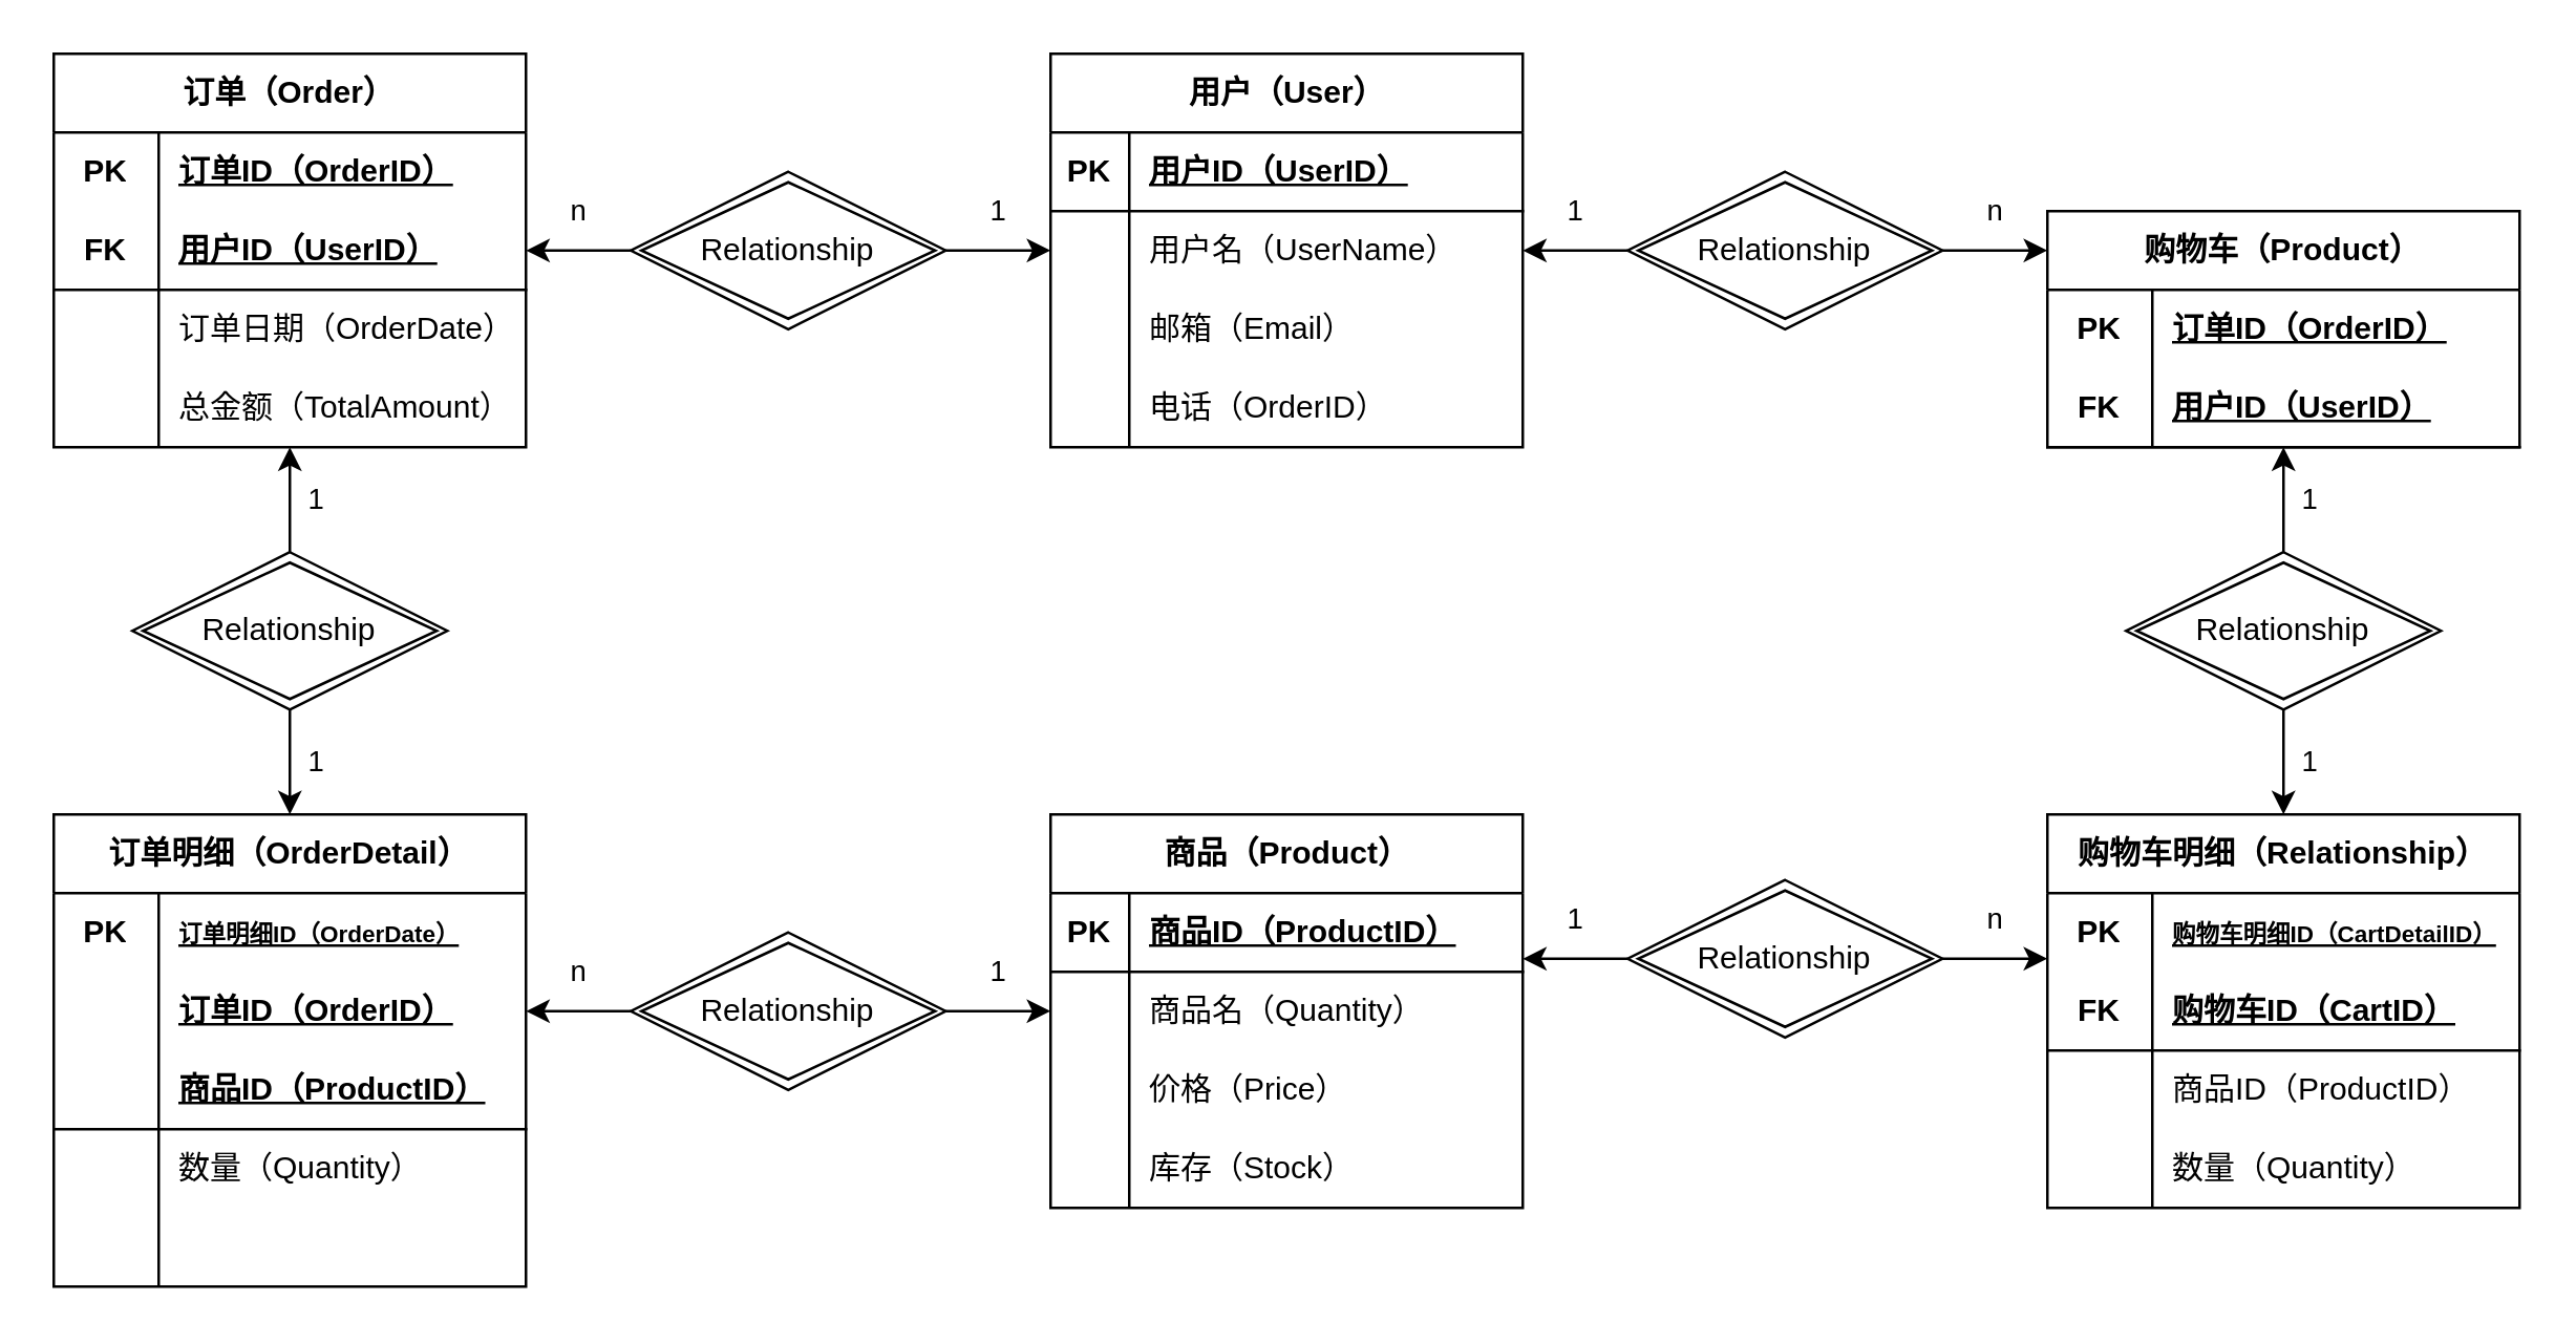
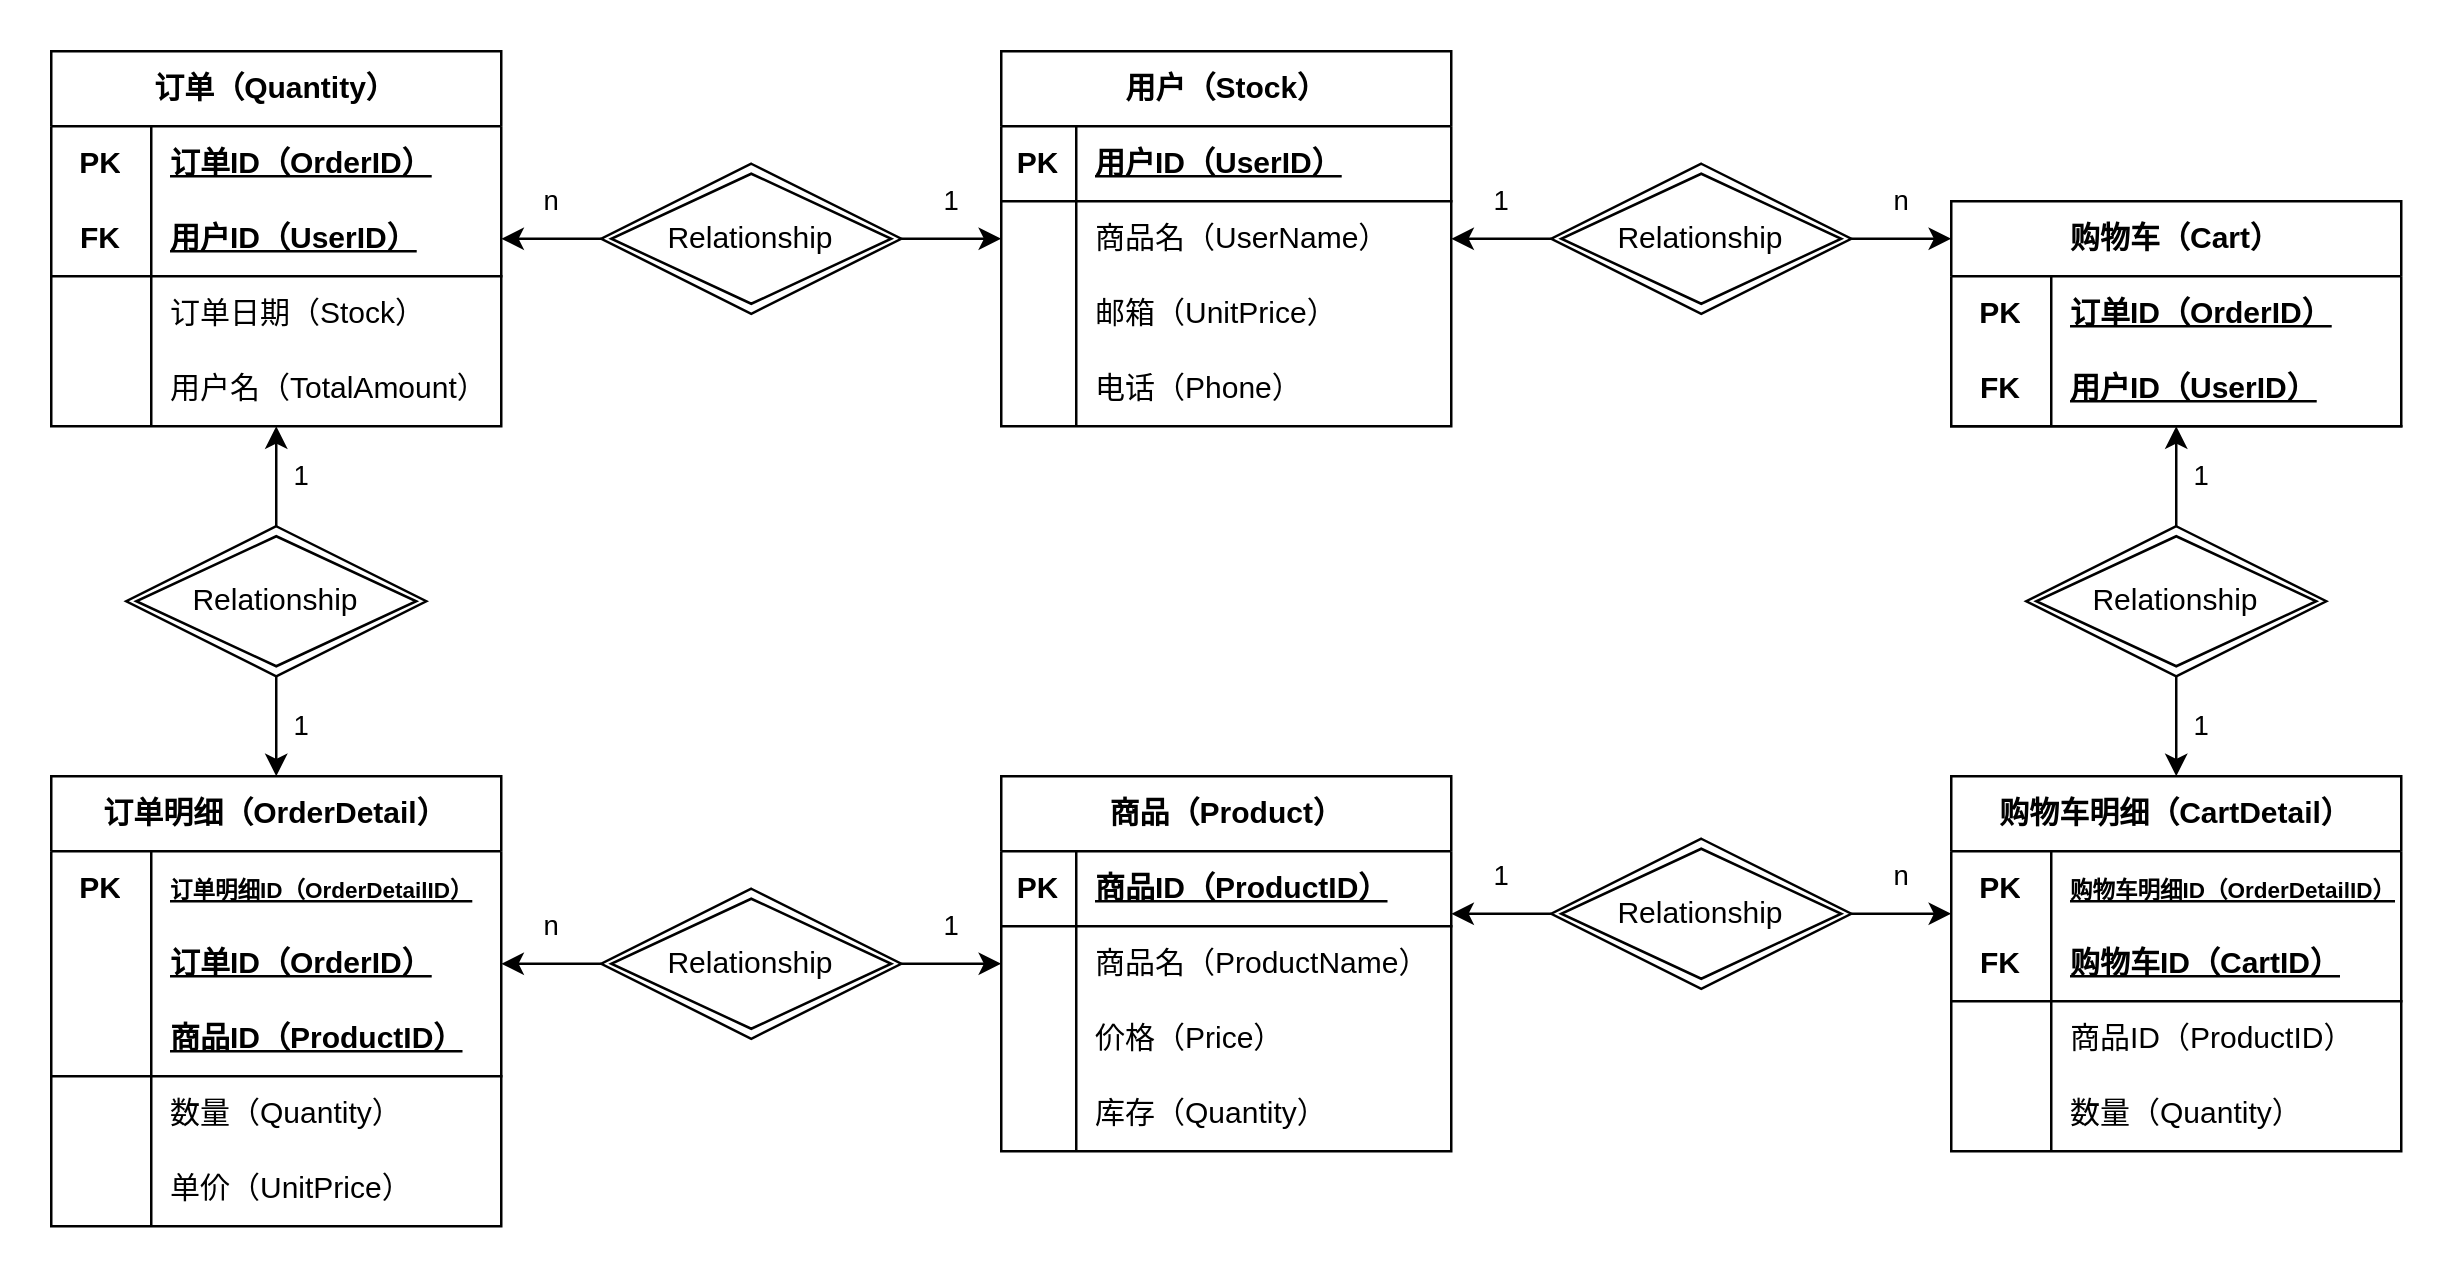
- <mxCell id="28" value="订单（Order）" style="shape=table;startSize=30;container=1;collapsible=1;childLayout=tableLayout;fixedRows=1;rowLines=0;fontStyle=1;align=center;resizeLast=1;html=1;whiteSpace=wrap;" vertex="1" parent="1"><mxGeometry x="20" y="20" width="180" height="150" as="geometry" /></mxCell>
+ <mxCell id="28" value="订单（Quantity）" style="shape=table;startSize=30;container=1;collapsible=1;childLayout=tableLayout;fixedRows=1;rowLines=0;fontStyle=1;align=center;resizeLast=1;html=1;whiteSpace=wrap;" vertex="1" parent="1"><mxGeometry x="20" y="20" width="180" height="150" as="geometry" /></mxCell>
- <mxCell id="2" value="用户（User）" style="shape=table;startSize=30;container=1;collapsible=1;childLayout=tableLayout;fixedRows=1;rowLines=0;fontStyle=1;align=center;resizeLast=1;html=1;" vertex="1" parent="1"><mxGeometry x="400" y="20" width="180" height="150" as="geometry" /></mxCell>
+ <mxCell id="2" value="用户（Stock）" style="shape=table;startSize=30;container=1;collapsible=1;childLayout=tableLayout;fixedRows=1;rowLines=0;fontStyle=1;align=center;resizeLast=1;html=1;" vertex="1" parent="1"><mxGeometry x="400" y="20" width="180" height="150" as="geometry" /></mxCell>
- <mxCell id="8" value="用户名（UserName）" style="shape=partialRectangle;connectable=0;fillColor=none;top=0;left=0;bottom=0;right=0;align=left;spacingLeft=6;overflow=hidden;whiteSpace=wrap;html=1;" vertex="1" parent="6"><mxGeometry x="30" width="150" height="30" as="geometry"><mxRectangle width="150" height="30" as="alternateBounds" /></mxGeometry></mxCell>
+ <mxCell id="8" value="商品名（UserName）" style="shape=partialRectangle;connectable=0;fillColor=none;top=0;left=0;bottom=0;right=0;align=left;spacingLeft=6;overflow=hidden;whiteSpace=wrap;html=1;" vertex="1" parent="6"><mxGeometry x="30" width="150" height="30" as="geometry"><mxRectangle width="150" height="30" as="alternateBounds" /></mxGeometry></mxCell>
- <mxCell id="56" value="购物车（Product）" style="shape=table;startSize=30;container=1;collapsible=1;childLayout=tableLayout;fixedRows=1;rowLines=0;fontStyle=1;align=center;resizeLast=1;html=1;whiteSpace=wrap;" vertex="1" parent="1"><mxGeometry x="780" y="80" width="180" height="90" as="geometry"><mxRectangle x="560" y="80" width="120" height="30" as="alternateBounds" /></mxGeometry></mxCell>
+ <mxCell id="56" value="购物车（Cart）" style="shape=table;startSize=30;container=1;collapsible=1;childLayout=tableLayout;fixedRows=1;rowLines=0;fontStyle=1;align=center;resizeLast=1;html=1;whiteSpace=wrap;" vertex="1" parent="1"><mxGeometry x="780" y="80" width="180" height="90" as="geometry"><mxRectangle x="560" y="80" width="120" height="30" as="alternateBounds" /></mxGeometry></mxCell>
- <mxCell id="37" value="订单日期（OrderDate）" style="shape=partialRectangle;connectable=0;fillColor=none;top=0;left=0;bottom=0;right=0;align=left;spacingLeft=6;overflow=hidden;html=1;whiteSpace=wrap;" vertex="1" parent="35"><mxGeometry x="40" width="140" height="30" as="geometry"><mxRectangle width="140" height="30" as="alternateBounds" /></mxGeometry></mxCell>
+ <mxCell id="37" value="订单日期（Stock）" style="shape=partialRectangle;connectable=0;fillColor=none;top=0;left=0;bottom=0;right=0;align=left;spacingLeft=6;overflow=hidden;html=1;whiteSpace=wrap;" vertex="1" parent="35"><mxGeometry x="40" width="140" height="30" as="geometry"><mxRectangle width="140" height="30" as="alternateBounds" /></mxGeometry></mxCell>
- <mxCell id="11" value="邮箱（Email）" style="shape=partialRectangle;connectable=0;fillColor=none;top=0;left=0;bottom=0;right=0;align=left;spacingLeft=6;overflow=hidden;whiteSpace=wrap;html=1;" vertex="1" parent="9"><mxGeometry x="30" width="150" height="30" as="geometry"><mxRectangle width="150" height="30" as="alternateBounds" /></mxGeometry></mxCell>
+ <mxCell id="11" value="邮箱（UnitPrice）" style="shape=partialRectangle;connectable=0;fillColor=none;top=0;left=0;bottom=0;right=0;align=left;spacingLeft=6;overflow=hidden;whiteSpace=wrap;html=1;" vertex="1" parent="9"><mxGeometry x="30" width="150" height="30" as="geometry"><mxRectangle width="150" height="30" as="alternateBounds" /></mxGeometry></mxCell>
- <mxCell id="40" value="总金额（TotalAmount）" style="shape=partialRectangle;connectable=0;fillColor=none;top=0;left=0;bottom=0;right=0;align=left;spacingLeft=6;overflow=hidden;html=1;whiteSpace=wrap;" vertex="1" parent="38"><mxGeometry x="40" width="140" height="30" as="geometry"><mxRectangle width="140" height="30" as="alternateBounds" /></mxGeometry></mxCell>
+ <mxCell id="40" value="用户名（TotalAmount）" style="shape=partialRectangle;connectable=0;fillColor=none;top=0;left=0;bottom=0;right=0;align=left;spacingLeft=6;overflow=hidden;html=1;whiteSpace=wrap;" vertex="1" parent="38"><mxGeometry x="40" width="140" height="30" as="geometry"><mxRectangle width="140" height="30" as="alternateBounds" /></mxGeometry></mxCell>
- <mxCell id="14" value="电话（OrderID）" style="shape=partialRectangle;connectable=0;fillColor=none;top=0;left=0;bottom=0;right=0;align=left;spacingLeft=6;overflow=hidden;whiteSpace=wrap;html=1;" vertex="1" parent="12"><mxGeometry x="30" width="150" height="30" as="geometry"><mxRectangle width="150" height="30" as="alternateBounds" /></mxGeometry></mxCell>
+ <mxCell id="14" value="电话（Phone）" style="shape=partialRectangle;connectable=0;fillColor=none;top=0;left=0;bottom=0;right=0;align=left;spacingLeft=6;overflow=hidden;whiteSpace=wrap;html=1;" vertex="1" parent="12"><mxGeometry x="30" width="150" height="30" as="geometry"><mxRectangle width="150" height="30" as="alternateBounds" /></mxGeometry></mxCell>
- <mxCell id="63" value="购物车明细（Relationship）" style="shape=table;startSize=30;container=1;collapsible=1;childLayout=tableLayout;fixedRows=1;rowLines=0;fontStyle=1;align=center;resizeLast=1;html=1;whiteSpace=wrap;" vertex="1" parent="1"><mxGeometry x="780" y="310" width="180" height="150" as="geometry" /></mxCell>
+ <mxCell id="63" value="购物车明细（CartDetail）" style="shape=table;startSize=30;container=1;collapsible=1;childLayout=tableLayout;fixedRows=1;rowLines=0;fontStyle=1;align=center;resizeLast=1;html=1;whiteSpace=wrap;" vertex="1" parent="1"><mxGeometry x="780" y="310" width="180" height="150" as="geometry" /></mxCell>
- <mxCell id="44" value="&lt;font style=&quot;font-size: 9px;&quot;&gt;订单明细ID（OrderDate）&lt;/font&gt;" style="shape=partialRectangle;connectable=0;fillColor=none;top=0;left=0;bottom=0;right=0;align=left;spacingLeft=6;fontStyle=5;overflow=hidden;html=1;whiteSpace=wrap;" vertex="1" parent="42"><mxGeometry x="40" width="140" height="30" as="geometry"><mxRectangle width="140" height="30" as="alternateBounds" /></mxGeometry></mxCell>
+ <mxCell id="44" value="&lt;font style=&quot;font-size: 9px;&quot;&gt;订单明细ID（OrderDetailID）&lt;/font&gt;" style="shape=partialRectangle;connectable=0;fillColor=none;top=0;left=0;bottom=0;right=0;align=left;spacingLeft=6;fontStyle=5;overflow=hidden;html=1;whiteSpace=wrap;" vertex="1" parent="42"><mxGeometry x="40" width="140" height="30" as="geometry"><mxRectangle width="140" height="30" as="alternateBounds" /></mxGeometry></mxCell>
- <mxCell id="66" value="&lt;font style=&quot;font-size: 9px;&quot;&gt;购物车明细ID（CartDetailID）&lt;/font&gt;" style="shape=partialRectangle;connectable=0;fillColor=none;top=0;left=0;bottom=0;right=0;align=left;spacingLeft=6;fontStyle=5;overflow=hidden;html=1;whiteSpace=wrap;" vertex="1" parent="64"><mxGeometry x="40" width="140" height="30" as="geometry"><mxRectangle width="140" height="30" as="alternateBounds" /></mxGeometry></mxCell>
+ <mxCell id="66" value="&lt;font style=&quot;font-size: 9px;&quot;&gt;购物车明细ID（OrderDetailID）&lt;/font&gt;" style="shape=partialRectangle;connectable=0;fillColor=none;top=0;left=0;bottom=0;right=0;align=left;spacingLeft=6;fontStyle=5;overflow=hidden;html=1;whiteSpace=wrap;" vertex="1" parent="64"><mxGeometry x="40" width="140" height="30" as="geometry"><mxRectangle width="140" height="30" as="alternateBounds" /></mxGeometry></mxCell>
- <mxCell id="21" value="商品名（Quantity）" style="shape=partialRectangle;connectable=0;fillColor=none;top=0;left=0;bottom=0;right=0;align=left;spacingLeft=6;overflow=hidden;whiteSpace=wrap;html=1;" vertex="1" parent="19"><mxGeometry x="30" width="150" height="30" as="geometry"><mxRectangle width="150" height="30" as="alternateBounds" /></mxGeometry></mxCell>
+ <mxCell id="21" value="商品名（ProductName）" style="shape=partialRectangle;connectable=0;fillColor=none;top=0;left=0;bottom=0;right=0;align=left;spacingLeft=6;overflow=hidden;whiteSpace=wrap;html=1;" vertex="1" parent="19"><mxGeometry x="30" width="150" height="30" as="geometry"><mxRectangle width="150" height="30" as="alternateBounds" /></mxGeometry></mxCell>
- <mxCell id="27" value="库存（Stock）" style="shape=partialRectangle;connectable=0;fillColor=none;top=0;left=0;bottom=0;right=0;align=left;spacingLeft=6;overflow=hidden;whiteSpace=wrap;html=1;" vertex="1" parent="25"><mxGeometry x="30" width="150" height="30" as="geometry"><mxRectangle width="150" height="30" as="alternateBounds" /></mxGeometry></mxCell>
+ <mxCell id="27" value="库存（Quantity）" style="shape=partialRectangle;connectable=0;fillColor=none;top=0;left=0;bottom=0;right=0;align=left;spacingLeft=6;overflow=hidden;whiteSpace=wrap;html=1;" vertex="1" parent="25"><mxGeometry x="30" width="150" height="30" as="geometry"><mxRectangle width="150" height="30" as="alternateBounds" /></mxGeometry></mxCell>
+ <mxCell id="55" value="单价（UnitPrice）" style="shape=partialRectangle;connectable=0;fillColor=none;top=0;left=0;bottom=0;right=0;align=left;spacingLeft=6;overflow=hidden;html=1;whiteSpace=wrap;" vertex="1" parent="1"><mxGeometry x="60" y="460" width="140" height="30" as="geometry"><mxRectangle width="140" height="30" as="alternateBounds" /></mxGeometry></mxCell>
